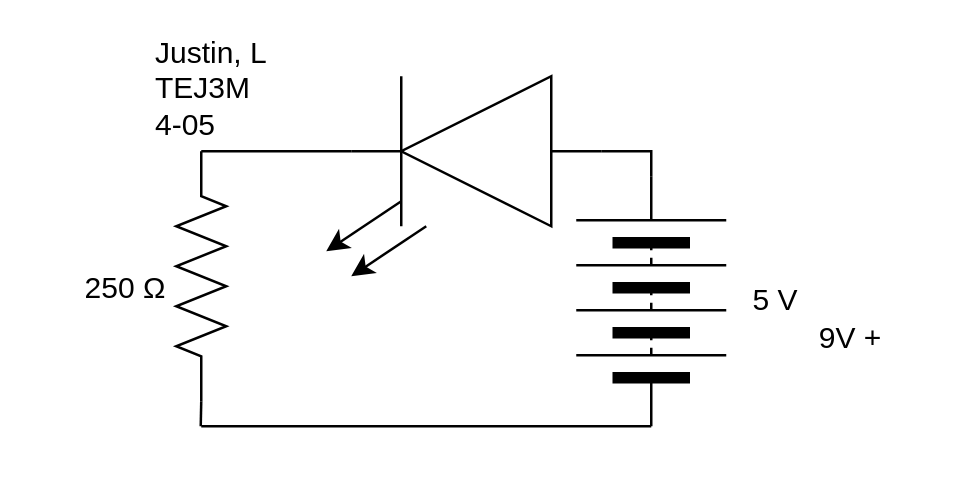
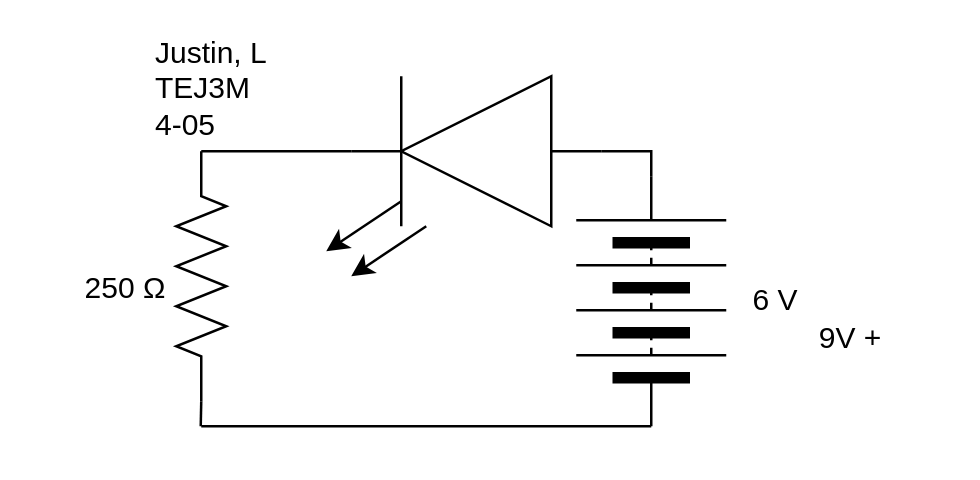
- <mxCell id="11" value="5 V" style="text;strokeColor=none;align=center;fillColor=none;html=1;verticalAlign=middle;whiteSpace=wrap;rounded=0;" vertex="1" parent="1"><mxGeometry x="280" y="105" width="60" height="30" as="geometry" /></mxCell>
+ <mxCell id="11" value="6 V" style="text;strokeColor=none;align=center;fillColor=none;html=1;verticalAlign=middle;whiteSpace=wrap;rounded=0;" vertex="1" parent="1"><mxGeometry x="280" y="105" width="60" height="30" as="geometry" /></mxCell>
